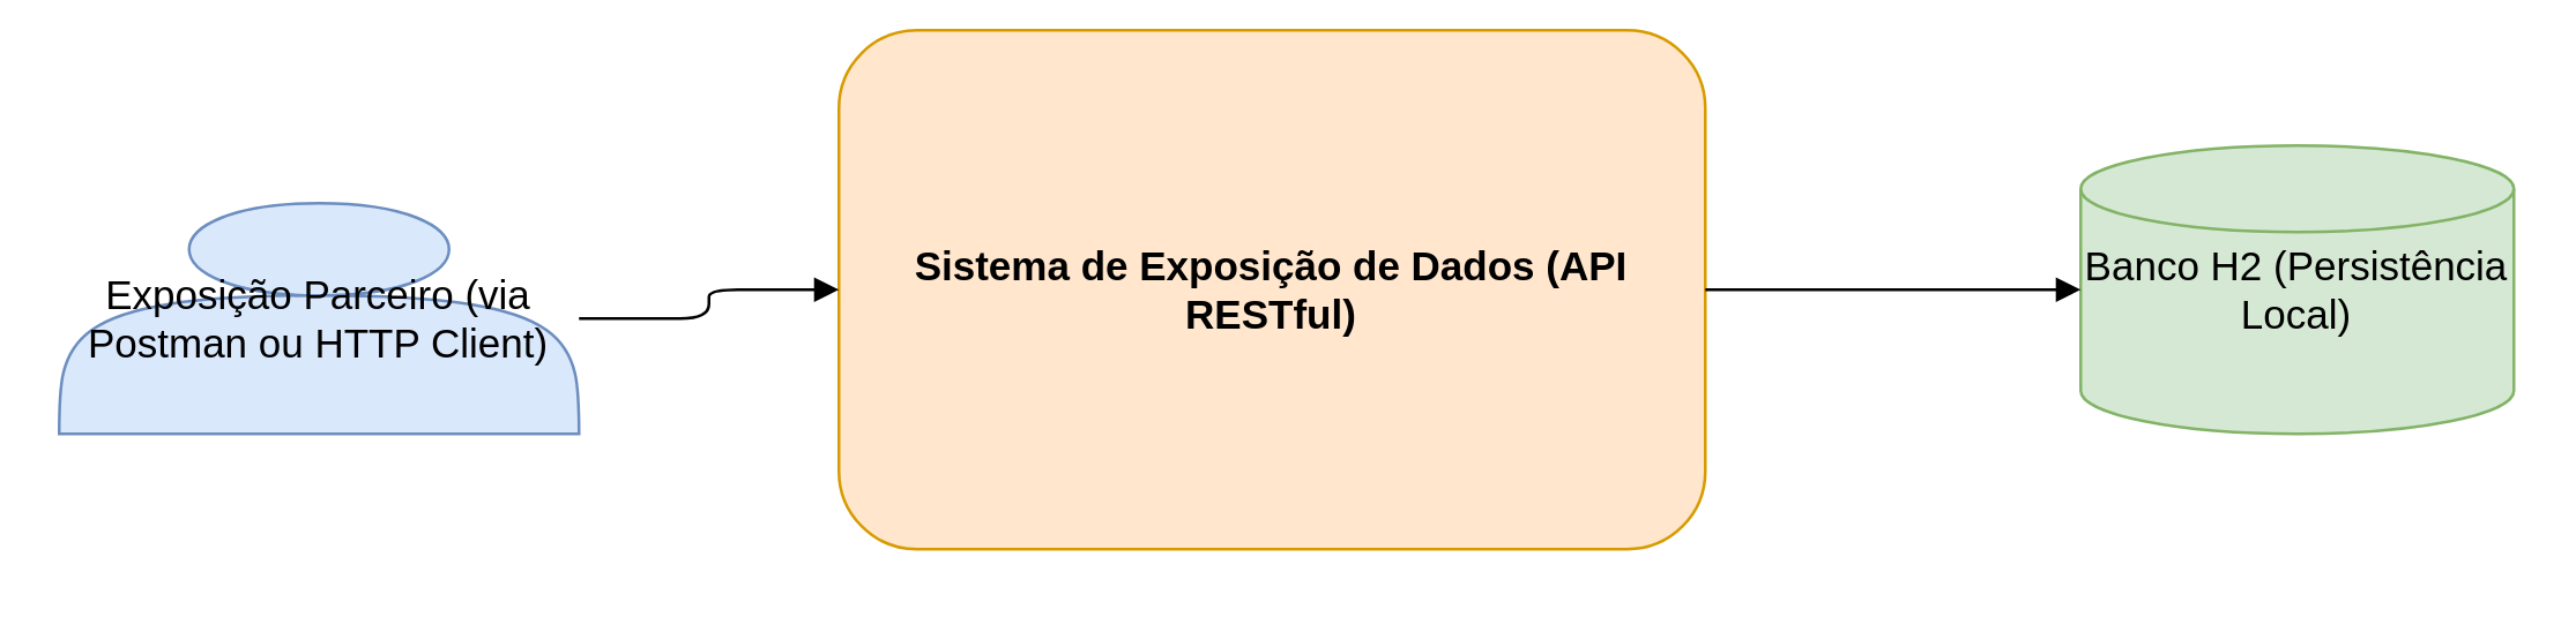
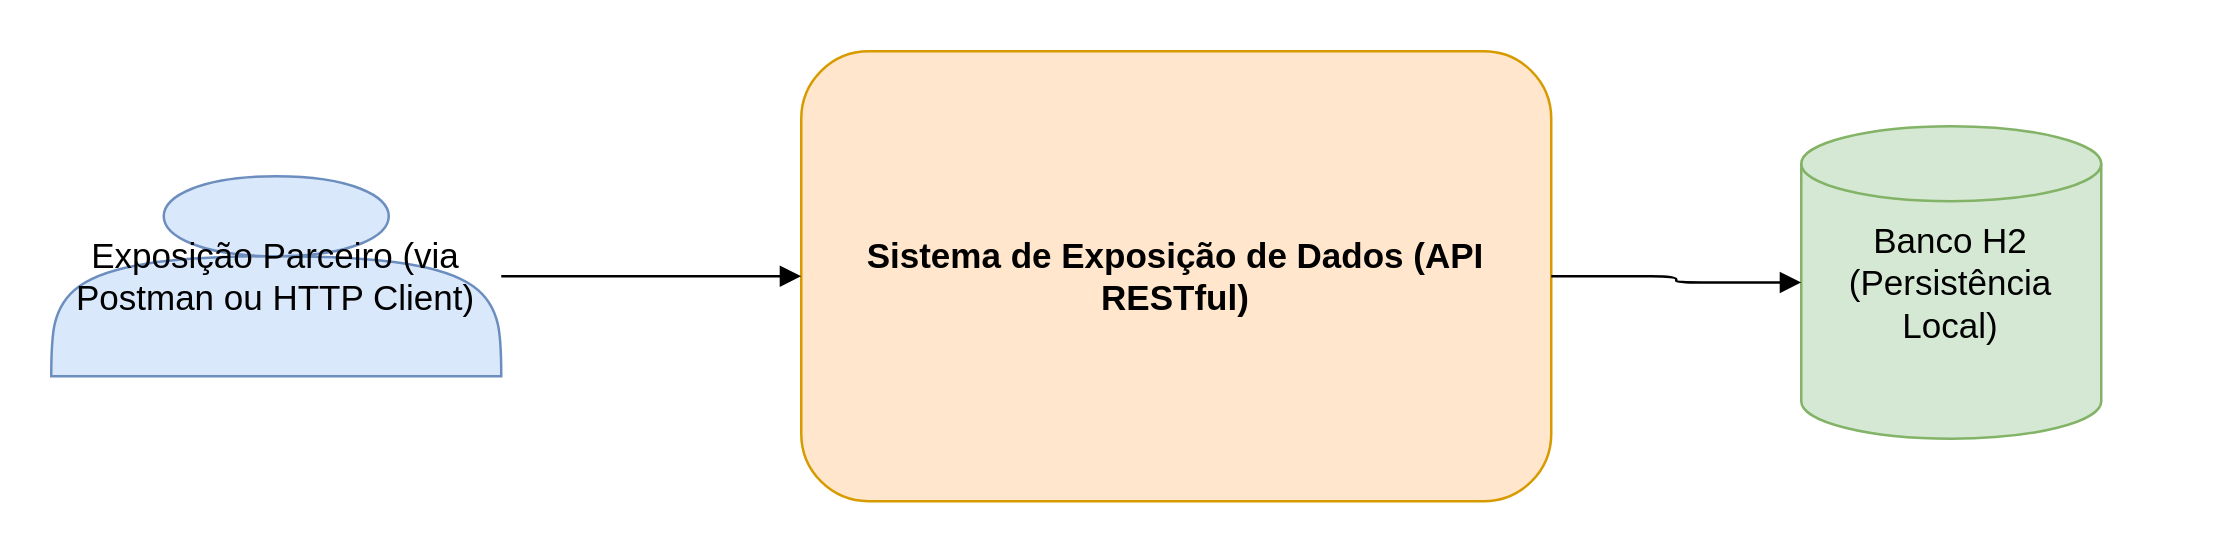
- <mxCell id="3" value="Sistema de Exposição de Dados (API RESTful)" style="shape=rectangle;rounded=1;whiteSpace=wrap;html=1;fillColor=#ffe6cc;strokeColor=#d79b00;fontSize=14;fontStyle=1;" vertex="1" parent="1"><mxGeometry x="290" y="10" width="300" height="180" as="geometry" /></mxCell>
+ <mxCell id="3" value="Sistema de Exposição de Dados (API RESTful)" style="shape=rectangle;rounded=1;whiteSpace=wrap;html=1;fillColor=#ffe6cc;strokeColor=#d79b00;fontSize=14;fontStyle=1;" vertex="1" parent="1"><mxGeometry x="320" y="20" width="300" height="180" as="geometry" /></mxCell>
- <mxCell id="4" value="Banco H2 (Persistência Local)" style="shape=cylinder3;whiteSpace=wrap;html=1;fillColor=#d5e8d4;strokeColor=#82b366;fontSize=14;" vertex="1" parent="1"><mxGeometry x="720" y="50" width="150" height="100" as="geometry" /></mxCell>
+ <mxCell id="4" value="Banco H2 (Persistência Local)" style="shape=cylinder3;whiteSpace=wrap;html=1;fillColor=#d5e8d4;strokeColor=#82b366;fontSize=14;" vertex="1" parent="1"><mxGeometry x="720" y="50" width="120" height="125" as="geometry" /></mxCell>
